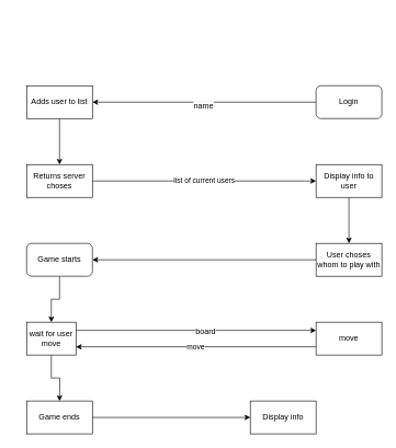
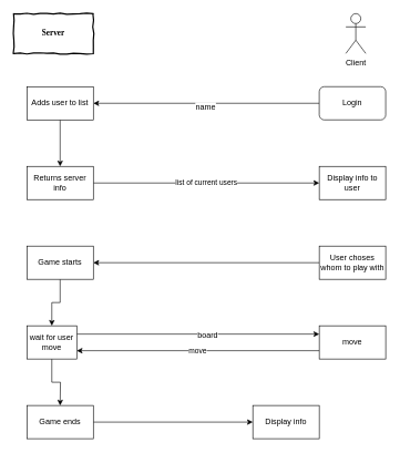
+ <mxCell id="2" value="Server" style="html=1;whiteSpace=wrap;comic=1;strokeWidth=2;fontFamily=Comic Sans MS;fontStyle=1;" parent="1" vertex="1"><mxGeometry x="20" y="20" width="120" height="60" as="geometry" /></mxCell>
+ <mxCell id="3" value="Client" style="shape=umlActor;verticalLabelPosition=bottom;labelBackgroundColor=#ffffff;verticalAlign=top;html=1;outlineConnect=0;" parent="1" vertex="1"><mxGeometry x="520" y="20" width="30" height="60" as="geometry" /></mxCell>
- <mxCell id="9" value="Returns server choses" style="rounded=0;whiteSpace=wrap;html=1;" parent="1" vertex="1"><mxGeometry x="40" y="250" width="100" height="50" as="geometry" /></mxCell>
+ <mxCell id="9" value="Returns server info" style="rounded=0;whiteSpace=wrap;html=1;" parent="1" vertex="1"><mxGeometry x="40" y="250" width="100" height="50" as="geometry" /></mxCell>
- <mxCell id="10" style="edgeStyle=orthogonalEdgeStyle;rounded=0;orthogonalLoop=1;jettySize=auto;html=1;" parent="1" source="11" target="13" edge="1"><mxGeometry relative="1" as="geometry" /></mxCell>
- <mxCell id="17" value="Game starts" style="whiteSpace=wrap;html=1;rounded=1;" parent="1" vertex="1"><mxGeometry x="40" y="370" width="100" height="50" as="geometry" /></mxCell>
+ <mxCell id="17" value="Game starts" style="rounded=0;whiteSpace=wrap;html=1;" parent="1" vertex="1"><mxGeometry x="40" y="370" width="100" height="50" as="geometry" /></mxCell>
